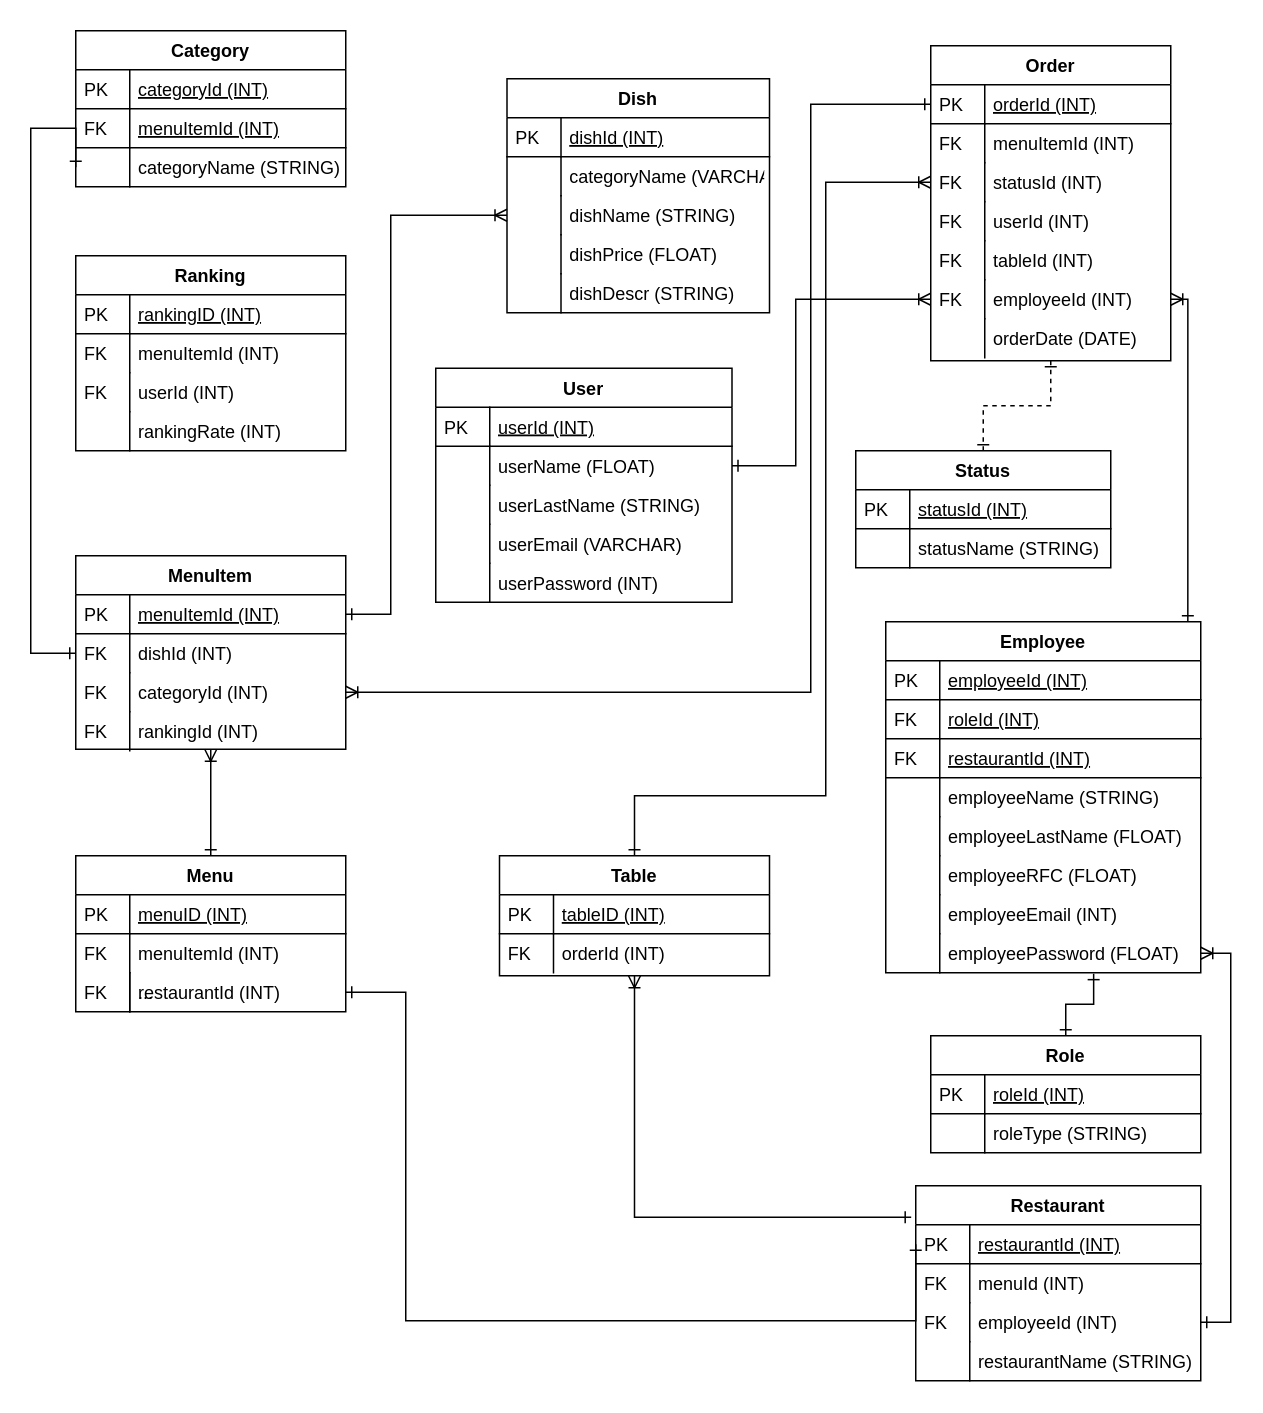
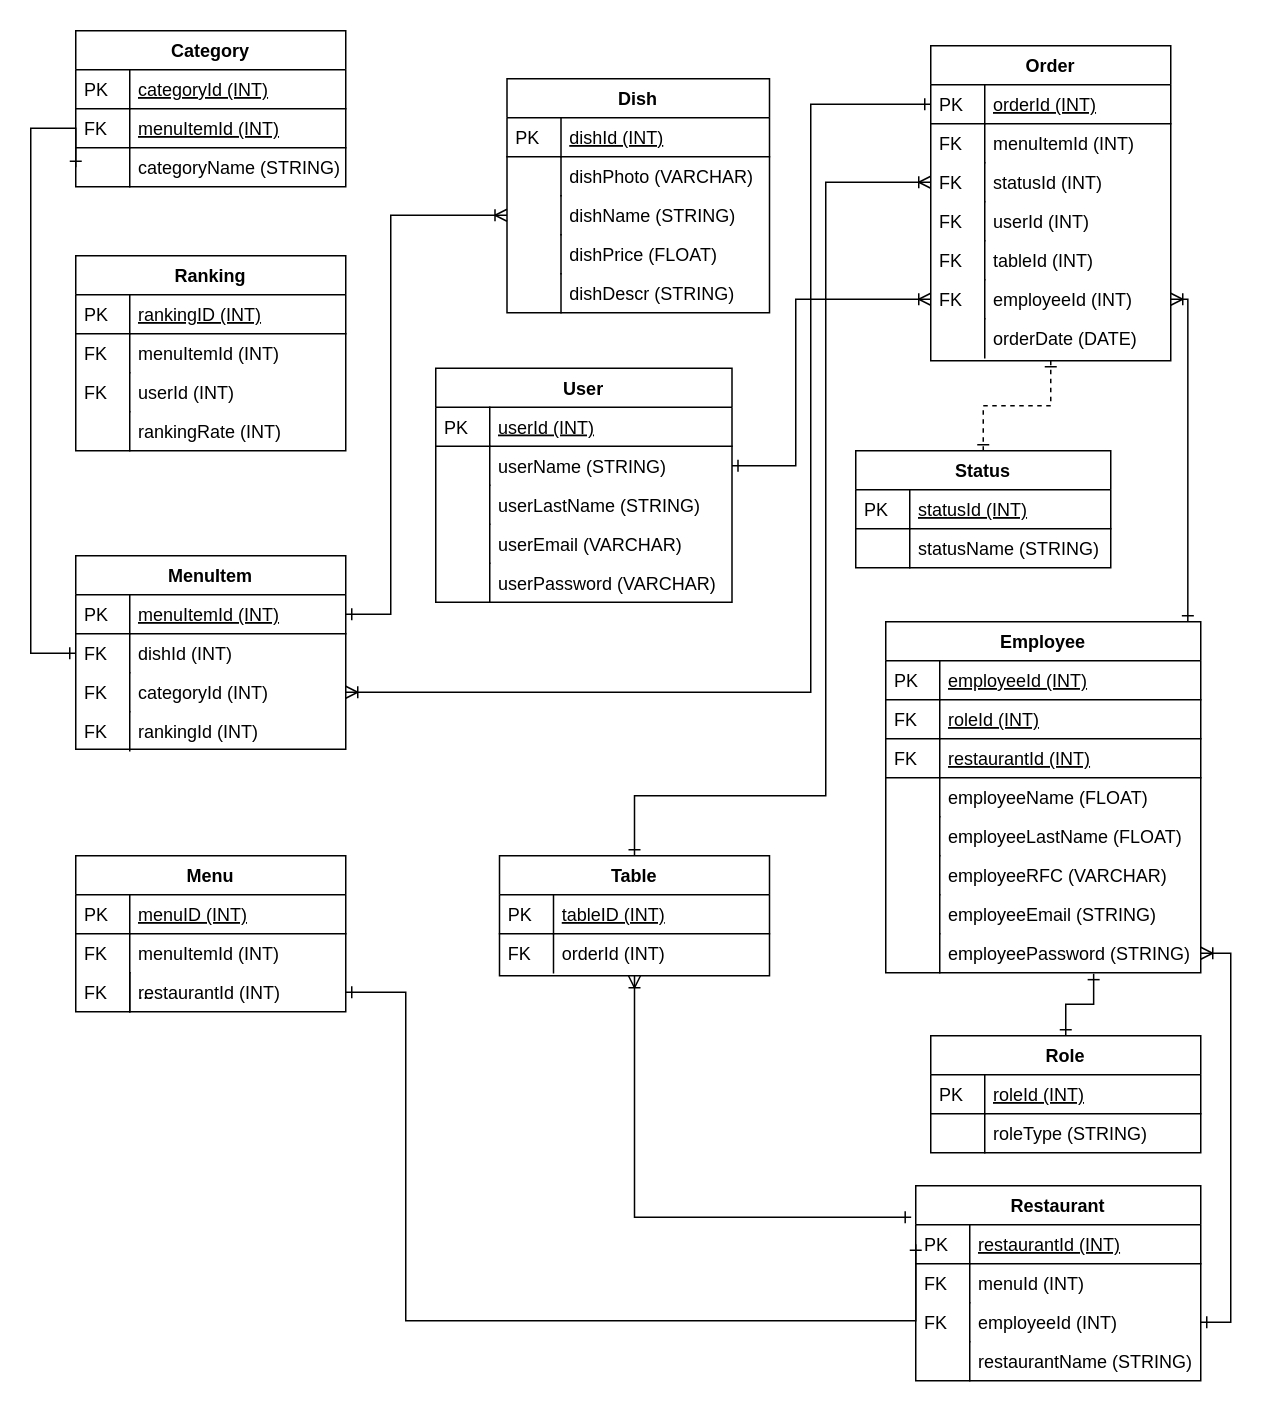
- <mxCell id="5" value="categoryName (VARCHAR)" style="shape=partialRectangle;top=0;left=0;right=0;bottom=0;align=left;verticalAlign=top;fillColor=none;spacingLeft=40;spacingRight=4;overflow=hidden;rotatable=0;points=[[0,0.5],[1,0.5]];portConstraint=eastwest;dropTarget=0;rounded=0;shadow=0;strokeWidth=1;" parent="2" vertex="1"><mxGeometry y="52" width="175" height="26" as="geometry" /></mxCell>
+ <mxCell id="5" value="dishPhoto (VARCHAR)" style="shape=partialRectangle;top=0;left=0;right=0;bottom=0;align=left;verticalAlign=top;fillColor=none;spacingLeft=40;spacingRight=4;overflow=hidden;rotatable=0;points=[[0,0.5],[1,0.5]];portConstraint=eastwest;dropTarget=0;rounded=0;shadow=0;strokeWidth=1;" parent="2" vertex="1"><mxGeometry y="52" width="175" height="26" as="geometry" /></mxCell>
- <mxCell id="83" value="userName (FLOAT)" style="shape=partialRectangle;top=0;left=0;right=0;bottom=0;align=left;verticalAlign=top;fillColor=none;spacingLeft=40;spacingRight=4;overflow=hidden;rotatable=0;points=[[0,0.5],[1,0.5]];portConstraint=eastwest;dropTarget=0;rounded=0;shadow=0;strokeWidth=1;" parent="80" vertex="1"><mxGeometry y="52" width="197.5" height="26" as="geometry" /></mxCell>
+ <mxCell id="83" value="userName (STRING)" style="shape=partialRectangle;top=0;left=0;right=0;bottom=0;align=left;verticalAlign=top;fillColor=none;spacingLeft=40;spacingRight=4;overflow=hidden;rotatable=0;points=[[0,0.5],[1,0.5]];portConstraint=eastwest;dropTarget=0;rounded=0;shadow=0;strokeWidth=1;" parent="80" vertex="1"><mxGeometry y="52" width="197.5" height="26" as="geometry" /></mxCell>
- <mxCell id="89" value="userPassword (INT)" style="shape=partialRectangle;top=0;left=0;right=0;bottom=0;align=left;verticalAlign=top;fillColor=none;spacingLeft=40;spacingRight=4;overflow=hidden;rotatable=0;points=[[0,0.5],[1,0.5]];portConstraint=eastwest;dropTarget=0;rounded=0;shadow=0;strokeWidth=1;" parent="80" vertex="1"><mxGeometry y="130" width="197.5" height="26" as="geometry" /></mxCell>
+ <mxCell id="89" value="userPassword (VARCHAR)" style="shape=partialRectangle;top=0;left=0;right=0;bottom=0;align=left;verticalAlign=top;fillColor=none;spacingLeft=40;spacingRight=4;overflow=hidden;rotatable=0;points=[[0,0.5],[1,0.5]];portConstraint=eastwest;dropTarget=0;rounded=0;shadow=0;strokeWidth=1;" parent="80" vertex="1"><mxGeometry y="130" width="197.5" height="26" as="geometry" /></mxCell>
- <mxCell id="63" value="employeeName (STRING)" style="shape=partialRectangle;top=0;left=0;right=0;bottom=0;align=left;verticalAlign=top;fillColor=none;spacingLeft=40;spacingRight=4;overflow=hidden;rotatable=0;points=[[0,0.5],[1,0.5]];portConstraint=eastwest;dropTarget=0;rounded=0;shadow=0;strokeWidth=1;" parent="56" vertex="1"><mxGeometry y="104" width="210" height="26" as="geometry" /></mxCell>
+ <mxCell id="63" value="employeeName (FLOAT)" style="shape=partialRectangle;top=0;left=0;right=0;bottom=0;align=left;verticalAlign=top;fillColor=none;spacingLeft=40;spacingRight=4;overflow=hidden;rotatable=0;points=[[0,0.5],[1,0.5]];portConstraint=eastwest;dropTarget=0;rounded=0;shadow=0;strokeWidth=1;" parent="56" vertex="1"><mxGeometry y="104" width="210" height="26" as="geometry" /></mxCell>
- <mxCell id="22" style="edgeStyle=orthogonalEdgeStyle;rounded=0;orthogonalLoop=1;jettySize=auto;html=1;exitX=0.5;exitY=0;exitDx=0;exitDy=0;entryX=0.5;entryY=1;entryDx=0;entryDy=0;startArrow=ERone;startFill=0;endArrow=ERoneToMany;endFill=0;" parent="1" source="23" target="15" edge="1"><mxGeometry relative="1" as="geometry" /></mxCell>
- <mxCell id="67" value="employeeRFC (FLOAT)" style="shape=partialRectangle;top=0;left=0;right=0;bottom=0;align=left;verticalAlign=top;fillColor=none;spacingLeft=40;spacingRight=4;overflow=hidden;rotatable=0;points=[[0,0.5],[1,0.5]];portConstraint=eastwest;dropTarget=0;rounded=0;shadow=0;strokeWidth=1;" parent="56" vertex="1"><mxGeometry y="156" width="210" height="26" as="geometry" /></mxCell>
+ <mxCell id="67" value="employeeRFC (VARCHAR)" style="shape=partialRectangle;top=0;left=0;right=0;bottom=0;align=left;verticalAlign=top;fillColor=none;spacingLeft=40;spacingRight=4;overflow=hidden;rotatable=0;points=[[0,0.5],[1,0.5]];portConstraint=eastwest;dropTarget=0;rounded=0;shadow=0;strokeWidth=1;" parent="56" vertex="1"><mxGeometry y="156" width="210" height="26" as="geometry" /></mxCell>
- <mxCell id="69" value="employeeEmail (INT)" style="shape=partialRectangle;top=0;left=0;right=0;bottom=0;align=left;verticalAlign=top;fillColor=none;spacingLeft=40;spacingRight=4;overflow=hidden;rotatable=0;points=[[0,0.5],[1,0.5]];portConstraint=eastwest;dropTarget=0;rounded=0;shadow=0;strokeWidth=1;" parent="56" vertex="1"><mxGeometry y="182" width="210" height="26" as="geometry" /></mxCell>
+ <mxCell id="69" value="employeeEmail (STRING)" style="shape=partialRectangle;top=0;left=0;right=0;bottom=0;align=left;verticalAlign=top;fillColor=none;spacingLeft=40;spacingRight=4;overflow=hidden;rotatable=0;points=[[0,0.5],[1,0.5]];portConstraint=eastwest;dropTarget=0;rounded=0;shadow=0;strokeWidth=1;" parent="56" vertex="1"><mxGeometry y="182" width="210" height="26" as="geometry" /></mxCell>
- <mxCell id="71" value="employeePassword (FLOAT)" style="shape=partialRectangle;top=0;left=0;right=0;bottom=0;align=left;verticalAlign=top;fillColor=none;spacingLeft=40;spacingRight=4;overflow=hidden;rotatable=0;points=[[0,0.5],[1,0.5]];portConstraint=eastwest;dropTarget=0;rounded=0;shadow=0;strokeWidth=1;" parent="56" vertex="1"><mxGeometry y="208" width="210" height="26" as="geometry" /></mxCell>
+ <mxCell id="71" value="employeePassword (STRING)" style="shape=partialRectangle;top=0;left=0;right=0;bottom=0;align=left;verticalAlign=top;fillColor=none;spacingLeft=40;spacingRight=4;overflow=hidden;rotatable=0;points=[[0,0.5],[1,0.5]];portConstraint=eastwest;dropTarget=0;rounded=0;shadow=0;strokeWidth=1;" parent="56" vertex="1"><mxGeometry y="208" width="210" height="26" as="geometry" /></mxCell>
